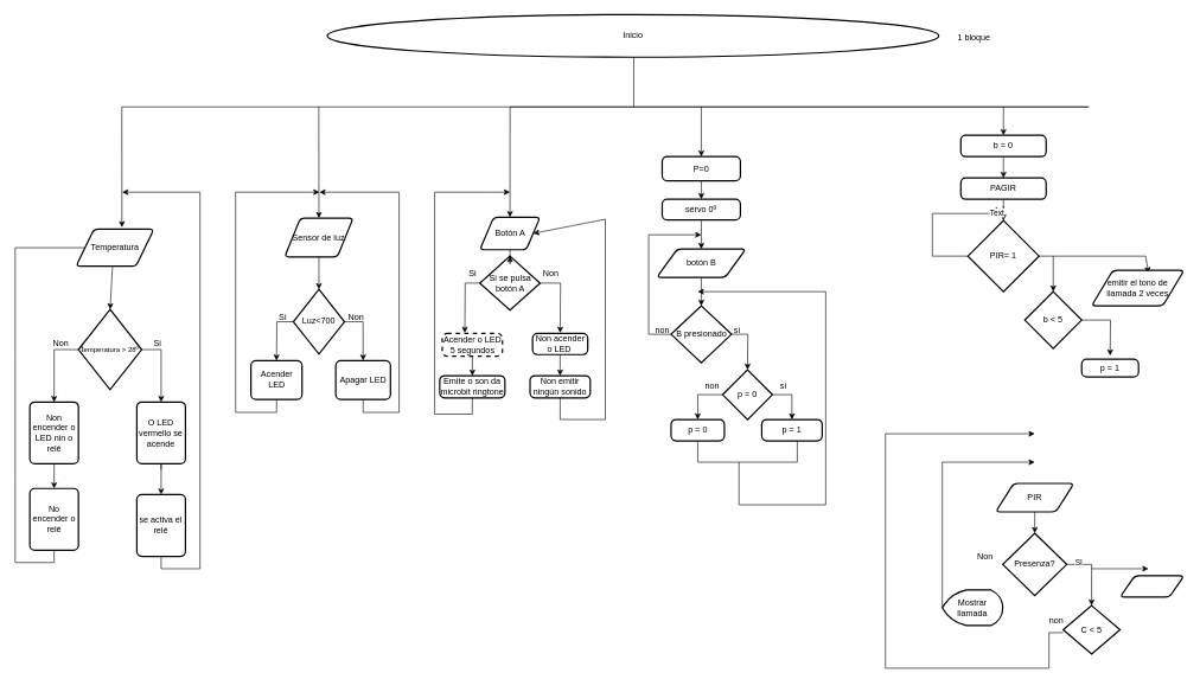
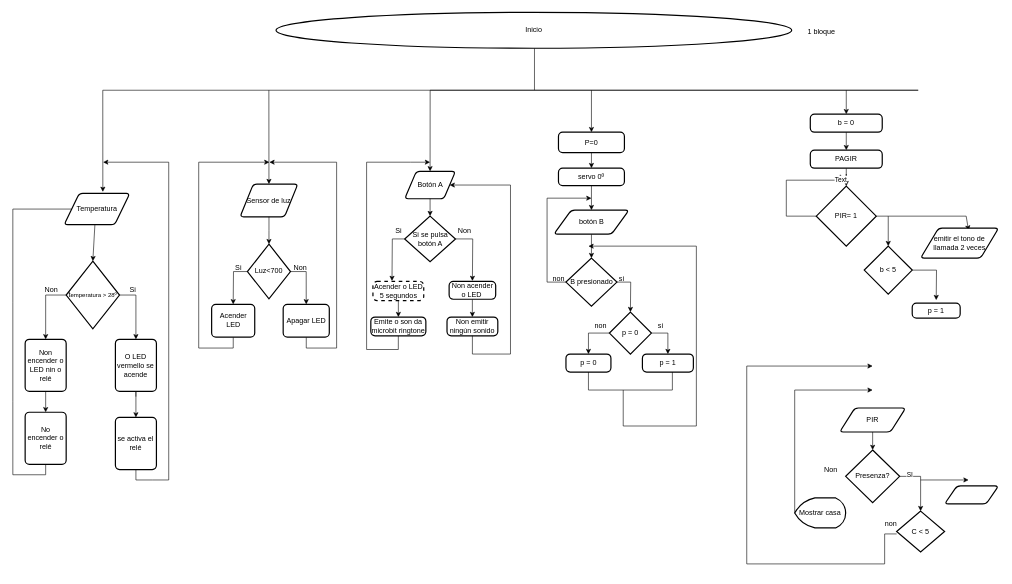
- <mxCell id="35" value="Botón A" style="shape=parallelogram;html=1;strokeWidth=2;perimeter=parallelogramPerimeter;whiteSpace=wrap;rounded=1;arcSize=12;size=0.23;" parent="34" vertex="1"><mxGeometry x="63.529" y="35.238" width="84.706" height="45.714" as="geometry" /></mxCell>
+ <mxCell id="35" value="Botón A" style="shape=parallelogram;html=1;strokeWidth=2;perimeter=parallelogramPerimeter;whiteSpace=wrap;rounded=1;arcSize=12;size=0.23;" parent="34" vertex="1"><mxGeometry x="63.529" y="15.238" width="84.706" height="45.714" as="geometry" /></mxCell>
- <mxCell id="82" value="Mostrar llamada" style="strokeWidth=2;html=1;shape=mxgraph.flowchart.display;whiteSpace=wrap;" parent="77" vertex="1"><mxGeometry y="210" width="85" height="50" as="geometry" /></mxCell>
+ <mxCell id="82" value="Mostrar casa" style="strokeWidth=2;html=1;shape=mxgraph.flowchart.display;whiteSpace=wrap;" parent="77" vertex="1"><mxGeometry y="210" width="85" height="50" as="geometry" /></mxCell>
